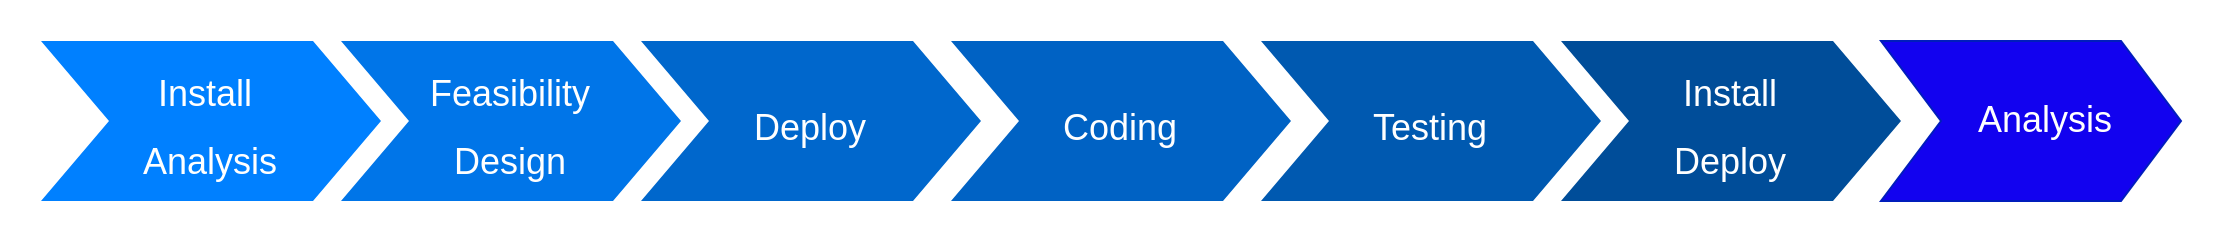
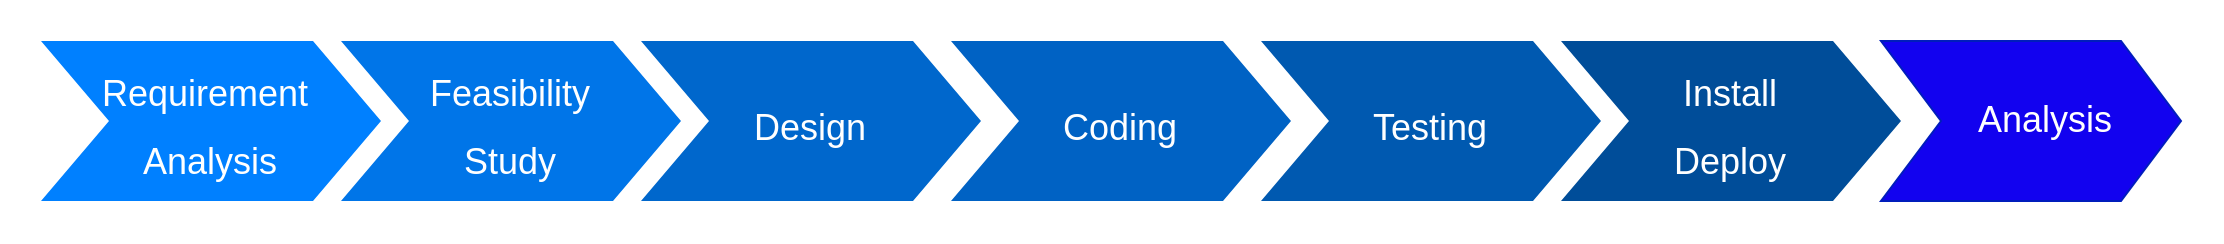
- <mxCell id="2" value="&lt;font style=&quot;font-size: 18px;&quot;&gt;Install&amp;nbsp;&lt;br&gt;Analysis&lt;/font&gt;" style="shape=step;whiteSpace=wrap;html=1;fontSize=28;fillColor=#0080FF;fontColor=#FFFFFF;strokeColor=none;" parent="1" vertex="1"><mxGeometry x="20" y="20" width="170" height="80" as="geometry" /></mxCell>
+ <mxCell id="2" value="&lt;font style=&quot;font-size: 18px;&quot;&gt;Requirement&amp;nbsp;&lt;br&gt;Analysis&lt;/font&gt;" style="shape=step;whiteSpace=wrap;html=1;fontSize=28;fillColor=#0080FF;fontColor=#FFFFFF;strokeColor=none;" parent="1" vertex="1"><mxGeometry x="20" y="20" width="170" height="80" as="geometry" /></mxCell>
- <mxCell id="3" value="&lt;font style=&quot;font-size: 18px;&quot;&gt;Feasibility &lt;br&gt;Design&lt;/font&gt;" style="shape=step;whiteSpace=wrap;html=1;fontSize=28;fillColor=#0075E8;fontColor=#FFFFFF;strokeColor=none;" parent="1" vertex="1"><mxGeometry x="170" y="20" width="170" height="80" as="geometry" /></mxCell>
+ <mxCell id="3" value="&lt;font style=&quot;font-size: 18px;&quot;&gt;Feasibility &lt;br&gt;Study&lt;/font&gt;" style="shape=step;whiteSpace=wrap;html=1;fontSize=28;fillColor=#0075E8;fontColor=#FFFFFF;strokeColor=none;" parent="1" vertex="1"><mxGeometry x="170" y="20" width="170" height="80" as="geometry" /></mxCell>
- <mxCell id="4" value="&lt;font style=&quot;font-size: 18px;&quot;&gt;Deploy&lt;/font&gt;" style="shape=step;whiteSpace=wrap;html=1;fontSize=28;fillColor=#0067CC;fontColor=#FFFFFF;strokeColor=none;" parent="1" vertex="1"><mxGeometry x="320" y="20" width="170" height="80" as="geometry" /></mxCell>
+ <mxCell id="4" value="&lt;font style=&quot;font-size: 18px;&quot;&gt;Design&lt;/font&gt;" style="shape=step;whiteSpace=wrap;html=1;fontSize=28;fillColor=#0067CC;fontColor=#FFFFFF;strokeColor=none;" parent="1" vertex="1"><mxGeometry x="320" y="20" width="170" height="80" as="geometry" /></mxCell>
